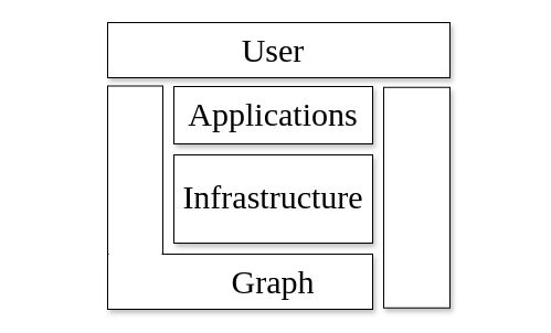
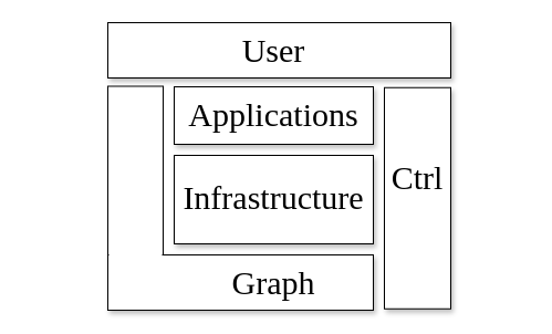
+ <mxCell id="11" value="Ctrl" style="text;html=1;strokeColor=none;fillColor=none;align=center;verticalAlign=middle;whiteSpace=wrap;rounded=0;fontSize=30;fontFamily=STIX;" parent="1" vertex="1"><mxGeometry x="357" y="150" width="40" height="20" as="geometry" /></mxCell>
